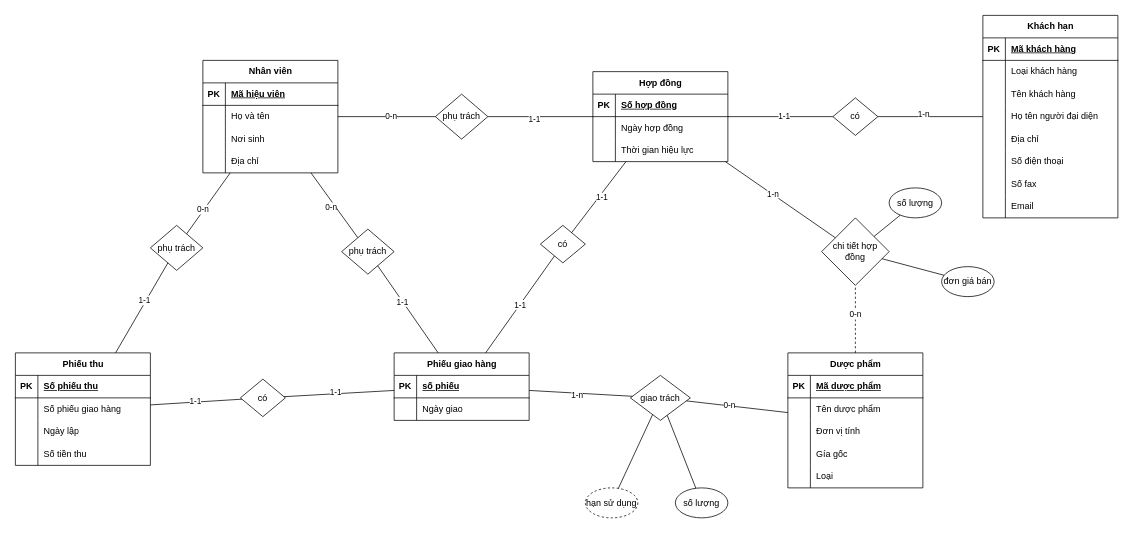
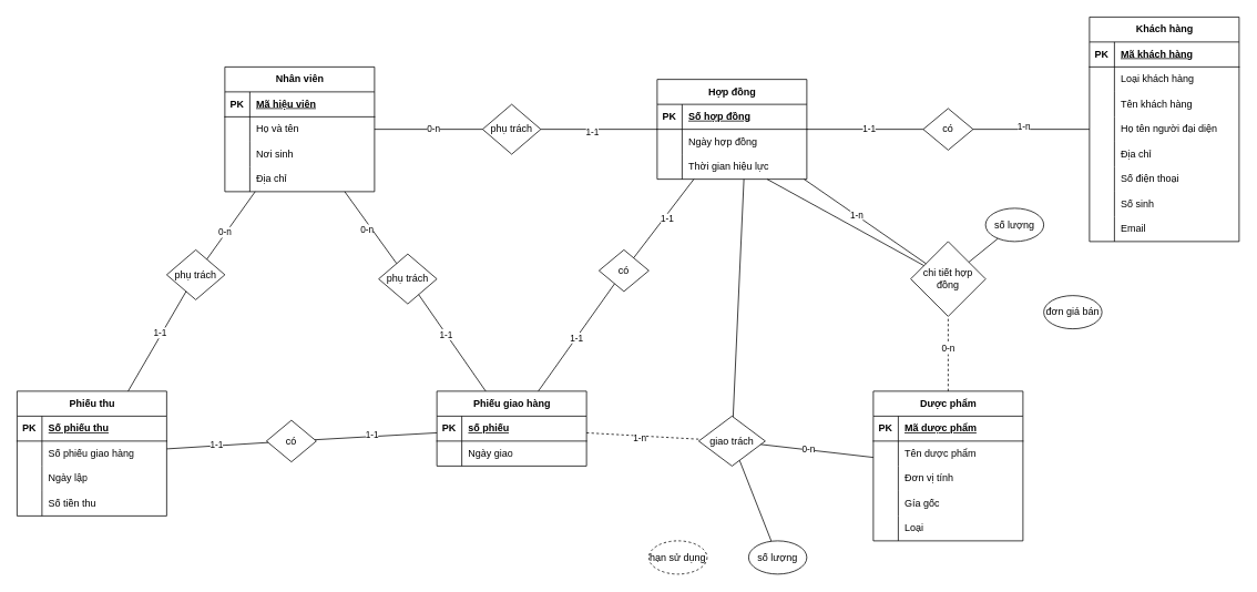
- <mxCell id="15" value="Khách hạn" style="shape=table;startSize=30;container=1;collapsible=1;childLayout=tableLayout;fixedRows=1;rowLines=0;fontStyle=1;align=center;resizeLast=1;html=1;" vertex="1" parent="1"><mxGeometry x="1310" y="20" width="180" height="270" as="geometry" /></mxCell>
+ <mxCell id="15" value="Khách hàng" style="shape=table;startSize=30;container=1;collapsible=1;childLayout=tableLayout;fixedRows=1;rowLines=0;fontStyle=1;align=center;resizeLast=1;html=1;" vertex="1" parent="1"><mxGeometry x="1310" y="20" width="180" height="270" as="geometry" /></mxCell>
- <mxCell id="36" value="Số fax" style="shape=partialRectangle;connectable=0;fillColor=none;top=0;left=0;bottom=0;right=0;align=left;spacingLeft=6;overflow=hidden;whiteSpace=wrap;html=1;" vertex="1" parent="34"><mxGeometry x="30" width="150" height="30" as="geometry"><mxRectangle width="150" height="30" as="alternateBounds" /></mxGeometry></mxCell>
+ <mxCell id="36" value="Số sinh" style="shape=partialRectangle;connectable=0;fillColor=none;top=0;left=0;bottom=0;right=0;align=left;spacingLeft=6;overflow=hidden;whiteSpace=wrap;html=1;" vertex="1" parent="34"><mxGeometry x="30" width="150" height="30" as="geometry"><mxRectangle width="150" height="30" as="alternateBounds" /></mxGeometry></mxCell>
- <mxCell id="91" value="" style="endArrow=none;html=1;rounded=0;" edge="1" parent="1" source="83" target="89"><mxGeometry width="50" height="50" relative="1" as="geometry"><mxPoint x="1173" y="323" as="sourcePoint" /><mxPoint x="1218" y="277" as="targetPoint" /></mxGeometry></mxCell>
+ <mxCell id="91" value="" style="endArrow=none;html=1;rounded=0;" edge="1" parent="1" source="83" target="49"><mxGeometry width="50" height="50" relative="1" as="geometry"><mxPoint x="1173" y="323" as="sourcePoint" /><mxPoint x="1218" y="277" as="targetPoint" /></mxGeometry></mxCell>
- <mxCell id="104" value="" style="endArrow=none;html=1;rounded=0;" edge="1" parent="1" source="66" target="101"><mxGeometry width="50" height="50" relative="1" as="geometry"><mxPoint x="940" y="390" as="sourcePoint" /><mxPoint x="990" y="340" as="targetPoint" /></mxGeometry></mxCell>
+ <mxCell id="104" value="" style="endArrow=none;html=1;rounded=0;dashed=1;" edge="1" parent="1" source="66" target="101"><mxGeometry width="50" height="50" relative="1" as="geometry"><mxPoint x="940" y="390" as="sourcePoint" /><mxPoint x="990" y="340" as="targetPoint" /></mxGeometry></mxCell>
- <mxCell id="109" value="" style="endArrow=none;html=1;rounded=0;" edge="1" parent="1" source="101" target="107"><mxGeometry width="50" height="50" relative="1" as="geometry"><mxPoint x="899" y="563" as="sourcePoint" /><mxPoint x="937" y="660" as="targetPoint" /></mxGeometry></mxCell>
+ <mxCell id="109" value="" style="endArrow=none;html=1;rounded=0;" edge="1" parent="1" source="101" target="49"><mxGeometry width="50" height="50" relative="1" as="geometry"><mxPoint x="899" y="563" as="sourcePoint" /><mxPoint x="937" y="660" as="targetPoint" /></mxGeometry></mxCell>
